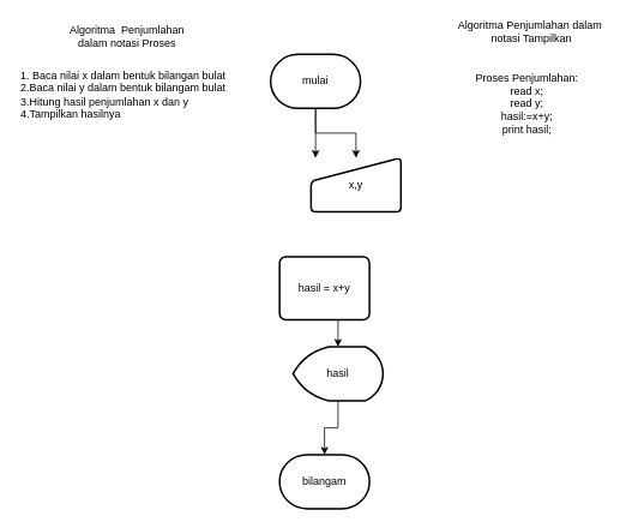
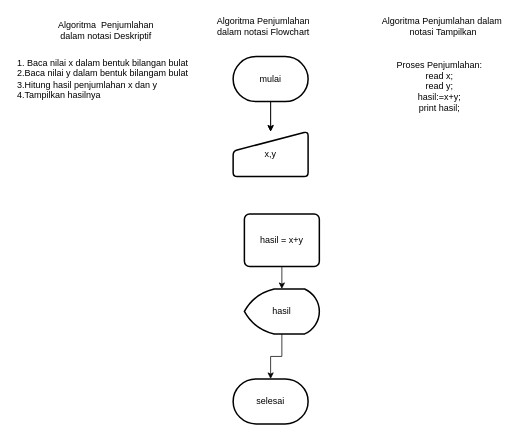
+ <mxCell id="4" value="Algoritma Penjumlahan&lt;br&gt;dalam notasi Flowchart" style="text;html=1;align=center;verticalAlign=middle;resizable=0;points=[];autosize=1;strokeColor=none;fillColor=none;" vertex="1" parent="1"><mxGeometry x="280" y="20" width="140" height="30" as="geometry" /></mxCell>
- <mxCell id="2" value="Algoritma&amp;nbsp; Penjumlahan&lt;br&gt;dalam notasi Proses" style="text;html=1;align=center;verticalAlign=middle;resizable=0;points=[];autosize=1;strokeColor=none;fillColor=none;" vertex="1" parent="1"><mxGeometry x="70" y="25" width="140" height="30" as="geometry" /></mxCell>
+ <mxCell id="2" value="Algoritma&amp;nbsp; Penjumlahan&lt;br&gt;dalam notasi Deskriptif" style="text;html=1;align=center;verticalAlign=middle;resizable=0;points=[];autosize=1;strokeColor=none;fillColor=none;" vertex="1" parent="1"><mxGeometry x="70" y="25" width="140" height="30" as="geometry" /></mxCell>
- <mxCell id="7" value="mulai&lt;br&gt;" style="strokeWidth=2;html=1;shape=mxgraph.flowchart.terminator;whiteSpace=wrap;" vertex="1" parent="1"><mxGeometry x="300" y="60" width="100" height="60" as="geometry" /></mxCell>
+ <mxCell id="7" value="mulai&lt;br&gt;" style="strokeWidth=2;html=1;shape=mxgraph.flowchart.terminator;whiteSpace=wrap;" vertex="1" parent="1"><mxGeometry x="310" y="75" width="100" height="60" as="geometry" /></mxCell>
- <mxCell id="8" value="x,y" style="html=1;strokeWidth=2;shape=manualInput;whiteSpace=wrap;rounded=1;size=26;arcSize=11;" vertex="1" parent="1"><mxGeometry x="345" y="175" width="100" height="60" as="geometry" /></mxCell>
+ <mxCell id="8" value="x,y" style="html=1;strokeWidth=2;shape=manualInput;whiteSpace=wrap;rounded=1;size=26;arcSize=11;" vertex="1" parent="1"><mxGeometry x="310" y="175" width="100" height="60" as="geometry" /></mxCell>
- <mxCell id="15" value="hasil = x+y" style="rounded=1;whiteSpace=wrap;html=1;absoluteArcSize=1;arcSize=14;strokeWidth=2;" vertex="1" parent="1"><mxGeometry x="310" y="285" width="100" height="70" as="geometry" /></mxCell>
+ <mxCell id="15" value="hasil = x+y" style="rounded=1;whiteSpace=wrap;html=1;absoluteArcSize=1;arcSize=14;strokeWidth=2;" vertex="1" parent="1"><mxGeometry x="325" y="285" width="100" height="70" as="geometry" /></mxCell>
- <mxCell id="13" value="bilangam" style="strokeWidth=2;html=1;shape=mxgraph.flowchart.terminator;whiteSpace=wrap;" vertex="1" parent="1"><mxGeometry x="310" y="505" width="100" height="60" as="geometry" /></mxCell>
+ <mxCell id="13" value="selesai" style="strokeWidth=2;html=1;shape=mxgraph.flowchart.terminator;whiteSpace=wrap;" vertex="1" parent="1"><mxGeometry x="310" y="505" width="100" height="60" as="geometry" /></mxCell>
